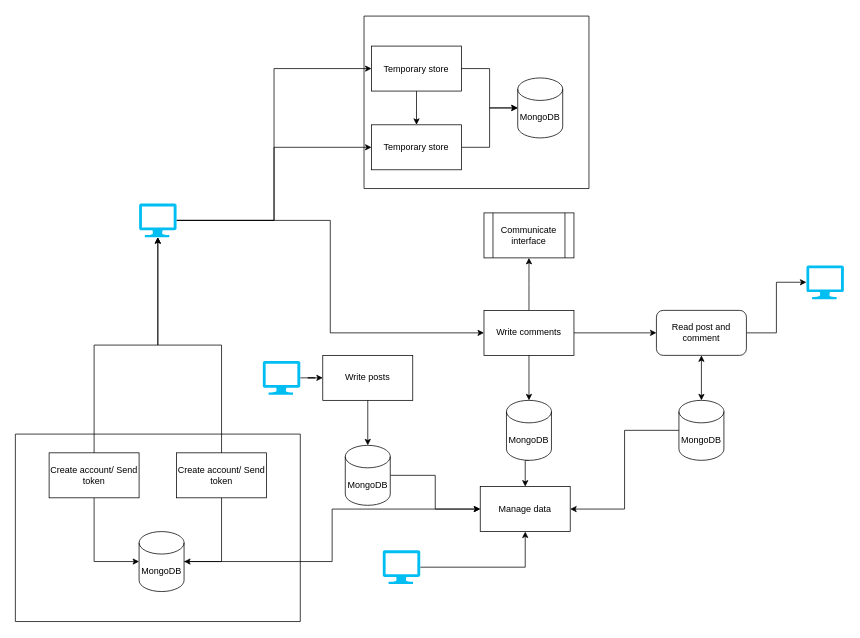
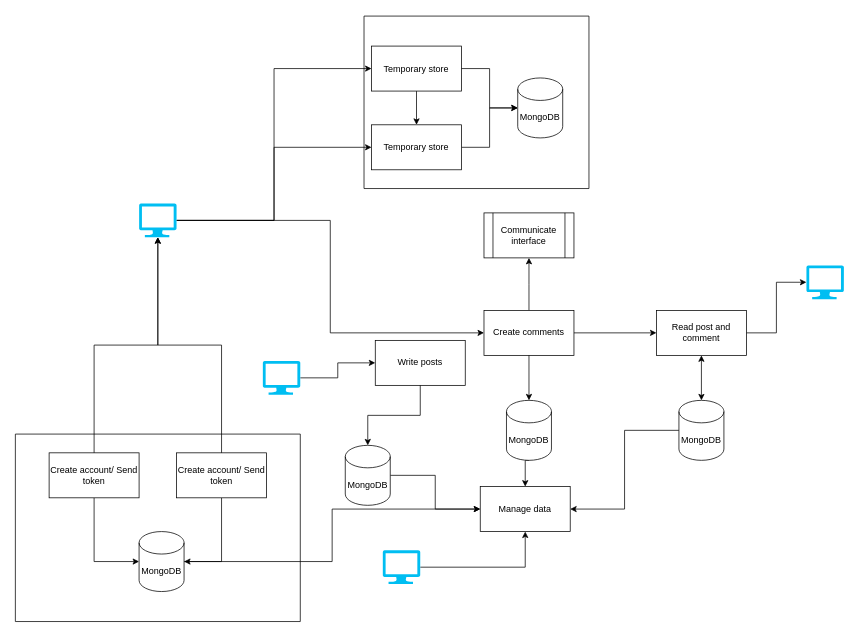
- <mxCell id="4" value="Write comments" style="rounded=0;whiteSpace=wrap;html=1;" parent="1" vertex="1"><mxGeometry x="645" y="413" width="120" height="60" as="geometry" /></mxCell>
+ <mxCell id="4" value="Create comments" style="rounded=0;whiteSpace=wrap;html=1;" parent="1" vertex="1"><mxGeometry x="645" y="413" width="120" height="60" as="geometry" /></mxCell>
- <mxCell id="7" value="Read post and comment" style="whiteSpace=wrap;html=1;rounded=1;" parent="1" vertex="1"><mxGeometry x="875" y="413" width="120" height="60" as="geometry" /></mxCell>
+ <mxCell id="7" value="Read post and comment" style="rounded=0;whiteSpace=wrap;html=1;" parent="1" vertex="1"><mxGeometry x="875" y="413" width="120" height="60" as="geometry" /></mxCell>
- <mxCell id="2" value="Write posts" style="rounded=0;whiteSpace=wrap;html=1;" parent="1" vertex="1"><mxGeometry x="430" y="473" width="120" height="60" as="geometry" /></mxCell>
+ <mxCell id="2" value="Write posts" style="rounded=0;whiteSpace=wrap;html=1;" parent="1" vertex="1"><mxGeometry x="500" y="453" width="120" height="60" as="geometry" /></mxCell>
